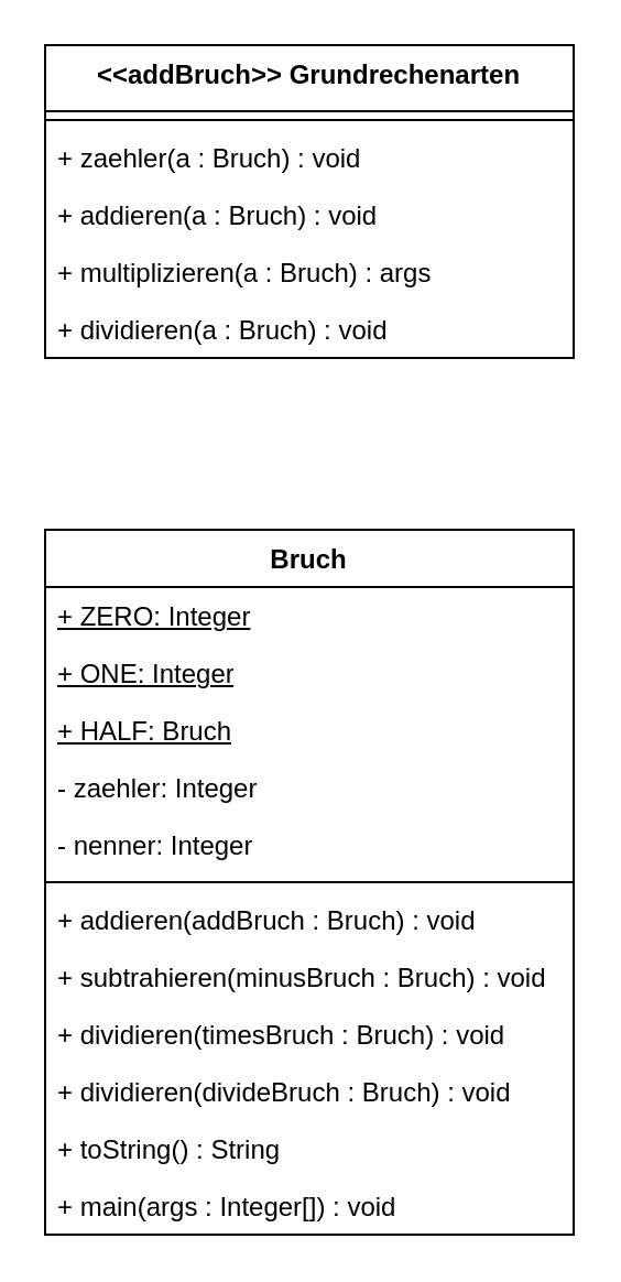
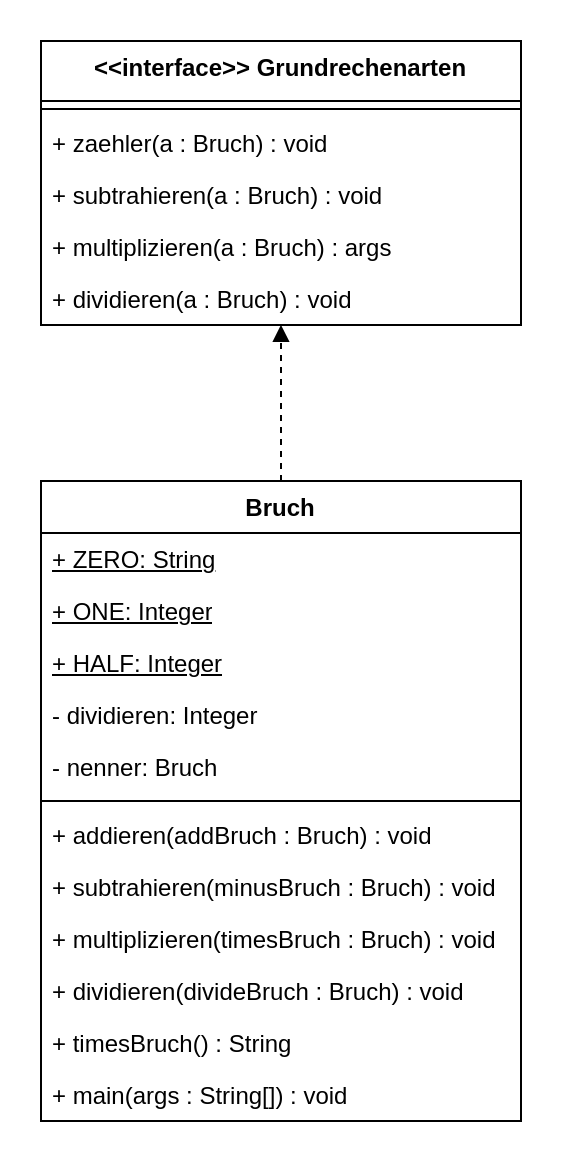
- <mxCell id="15" value="&amp;lt;&amp;lt;addBruch&amp;gt;&amp;gt; Grundrechenarten" style="swimlane;fontStyle=1;align=center;verticalAlign=top;childLayout=stackLayout;horizontal=1;startSize=30;horizontalStack=0;resizeParent=1;resizeParentMax=0;resizeLast=0;collapsible=1;marginBottom=0;whiteSpace=wrap;html=1;" vertex="1" parent="1"><mxGeometry x="20" y="20" width="240" height="142" as="geometry" /></mxCell>
+ <mxCell id="15" value="&amp;lt;&amp;lt;interface&amp;gt;&amp;gt; Grundrechenarten" style="swimlane;fontStyle=1;align=center;verticalAlign=top;childLayout=stackLayout;horizontal=1;startSize=30;horizontalStack=0;resizeParent=1;resizeParentMax=0;resizeLast=0;collapsible=1;marginBottom=0;whiteSpace=wrap;html=1;" vertex="1" parent="1"><mxGeometry x="20" y="20" width="240" height="142" as="geometry" /></mxCell>
- <mxCell id="18" value="+ addieren(a : Bruch) : void " style="text;strokeColor=none;fillColor=none;align=left;verticalAlign=top;spacingLeft=4;spacingRight=4;overflow=hidden;rotatable=0;points=[[0,0.5],[1,0.5]];portConstraint=eastwest;whiteSpace=wrap;html=1;" vertex="1" parent="15"><mxGeometry y="64" width="240" height="26" as="geometry" /></mxCell>
+ <mxCell id="18" value="+ subtrahieren(a : Bruch) : void " style="text;strokeColor=none;fillColor=none;align=left;verticalAlign=top;spacingLeft=4;spacingRight=4;overflow=hidden;rotatable=0;points=[[0,0.5],[1,0.5]];portConstraint=eastwest;whiteSpace=wrap;html=1;" vertex="1" parent="15"><mxGeometry y="64" width="240" height="26" as="geometry" /></mxCell>
+ <mxCell id="21" value="" style="endArrow=block;dashed=1;html=1;rounded=0;entryX=0.5;entryY=0.997;entryDx=0;entryDy=0;entryPerimeter=0;exitX=0.5;exitY=0;exitDx=0;exitDy=0;startArrow=none;startFill=0;endFill=1;" edge="1" parent="1" source="2" target="20"><mxGeometry width="50" height="50" relative="1" as="geometry"><mxPoint x="290" y="300" as="sourcePoint" /><mxPoint x="340" y="250" as="targetPoint" /></mxGeometry></mxCell>
- <mxCell id="3" value="&lt;div&gt;+ ZERO: Integer&lt;/div&gt;" style="text;strokeColor=none;fillColor=none;align=left;verticalAlign=top;spacingLeft=4;spacingRight=4;overflow=hidden;rotatable=0;points=[[0,0.5],[1,0.5]];portConstraint=eastwest;whiteSpace=wrap;html=1;fontStyle=4" vertex="1" parent="2"><mxGeometry y="26" width="240" height="26" as="geometry" /></mxCell>
+ <mxCell id="3" value="&lt;div&gt;+ ZERO: String&lt;/div&gt;" style="text;strokeColor=none;fillColor=none;align=left;verticalAlign=top;spacingLeft=4;spacingRight=4;overflow=hidden;rotatable=0;points=[[0,0.5],[1,0.5]];portConstraint=eastwest;whiteSpace=wrap;html=1;fontStyle=4" vertex="1" parent="2"><mxGeometry y="26" width="240" height="26" as="geometry" /></mxCell>
- <mxCell id="5" value="&lt;div&gt;+ HALF: Bruch&lt;/div&gt;" style="text;strokeColor=none;fillColor=none;align=left;verticalAlign=top;spacingLeft=4;spacingRight=4;overflow=hidden;rotatable=0;points=[[0,0.5],[1,0.5]];portConstraint=eastwest;whiteSpace=wrap;html=1;fontStyle=4" vertex="1" parent="2"><mxGeometry y="78" width="240" height="26" as="geometry" /></mxCell>
+ <mxCell id="5" value="&lt;div&gt;+ HALF: Integer&lt;/div&gt;" style="text;strokeColor=none;fillColor=none;align=left;verticalAlign=top;spacingLeft=4;spacingRight=4;overflow=hidden;rotatable=0;points=[[0,0.5],[1,0.5]];portConstraint=eastwest;whiteSpace=wrap;html=1;fontStyle=4" vertex="1" parent="2"><mxGeometry y="78" width="240" height="26" as="geometry" /></mxCell>
- <mxCell id="6" value="- zaehler: Integer" style="text;strokeColor=none;fillColor=none;align=left;verticalAlign=top;spacingLeft=4;spacingRight=4;overflow=hidden;rotatable=0;points=[[0,0.5],[1,0.5]];portConstraint=eastwest;whiteSpace=wrap;html=1;" vertex="1" parent="2"><mxGeometry y="104" width="240" height="26" as="geometry" /></mxCell>
+ <mxCell id="6" value="- dividieren: Integer" style="text;strokeColor=none;fillColor=none;align=left;verticalAlign=top;spacingLeft=4;spacingRight=4;overflow=hidden;rotatable=0;points=[[0,0.5],[1,0.5]];portConstraint=eastwest;whiteSpace=wrap;html=1;" vertex="1" parent="2"><mxGeometry y="104" width="240" height="26" as="geometry" /></mxCell>
- <mxCell id="7" value="- nenner: Integer" style="text;strokeColor=none;fillColor=none;align=left;verticalAlign=top;spacingLeft=4;spacingRight=4;overflow=hidden;rotatable=0;points=[[0,0.5],[1,0.5]];portConstraint=eastwest;whiteSpace=wrap;html=1;" vertex="1" parent="2"><mxGeometry y="130" width="240" height="26" as="geometry" /></mxCell>
+ <mxCell id="7" value="- nenner: Bruch" style="text;strokeColor=none;fillColor=none;align=left;verticalAlign=top;spacingLeft=4;spacingRight=4;overflow=hidden;rotatable=0;points=[[0,0.5],[1,0.5]];portConstraint=eastwest;whiteSpace=wrap;html=1;" vertex="1" parent="2"><mxGeometry y="130" width="240" height="26" as="geometry" /></mxCell>
- <mxCell id="11" value="+ dividieren(timesBruch : Bruch) : void" style="text;strokeColor=none;fillColor=none;align=left;verticalAlign=top;spacingLeft=4;spacingRight=4;overflow=hidden;rotatable=0;points=[[0,0.5],[1,0.5]];portConstraint=eastwest;whiteSpace=wrap;html=1;" vertex="1" parent="2"><mxGeometry y="216" width="240" height="26" as="geometry" /></mxCell>
+ <mxCell id="11" value="+ multiplizieren(timesBruch : Bruch) : void" style="text;strokeColor=none;fillColor=none;align=left;verticalAlign=top;spacingLeft=4;spacingRight=4;overflow=hidden;rotatable=0;points=[[0,0.5],[1,0.5]];portConstraint=eastwest;whiteSpace=wrap;html=1;" vertex="1" parent="2"><mxGeometry y="216" width="240" height="26" as="geometry" /></mxCell>
- <mxCell id="13" value="+ toString() : String" style="text;strokeColor=none;fillColor=none;align=left;verticalAlign=top;spacingLeft=4;spacingRight=4;overflow=hidden;rotatable=0;points=[[0,0.5],[1,0.5]];portConstraint=eastwest;whiteSpace=wrap;html=1;" vertex="1" parent="2"><mxGeometry y="268" width="240" height="26" as="geometry" /></mxCell>
+ <mxCell id="13" value="+ timesBruch() : String" style="text;strokeColor=none;fillColor=none;align=left;verticalAlign=top;spacingLeft=4;spacingRight=4;overflow=hidden;rotatable=0;points=[[0,0.5],[1,0.5]];portConstraint=eastwest;whiteSpace=wrap;html=1;" vertex="1" parent="2"><mxGeometry y="268" width="240" height="26" as="geometry" /></mxCell>
- <mxCell id="14" value="+ main(args : Integer[]) : void" style="text;strokeColor=none;fillColor=none;align=left;verticalAlign=top;spacingLeft=4;spacingRight=4;overflow=hidden;rotatable=0;points=[[0,0.5],[1,0.5]];portConstraint=eastwest;whiteSpace=wrap;html=1;" vertex="1" parent="2"><mxGeometry y="294" width="240" height="26" as="geometry" /></mxCell>
+ <mxCell id="14" value="+ main(args : String[]) : void" style="text;strokeColor=none;fillColor=none;align=left;verticalAlign=top;spacingLeft=4;spacingRight=4;overflow=hidden;rotatable=0;points=[[0,0.5],[1,0.5]];portConstraint=eastwest;whiteSpace=wrap;html=1;" vertex="1" parent="2"><mxGeometry y="294" width="240" height="26" as="geometry" /></mxCell>
